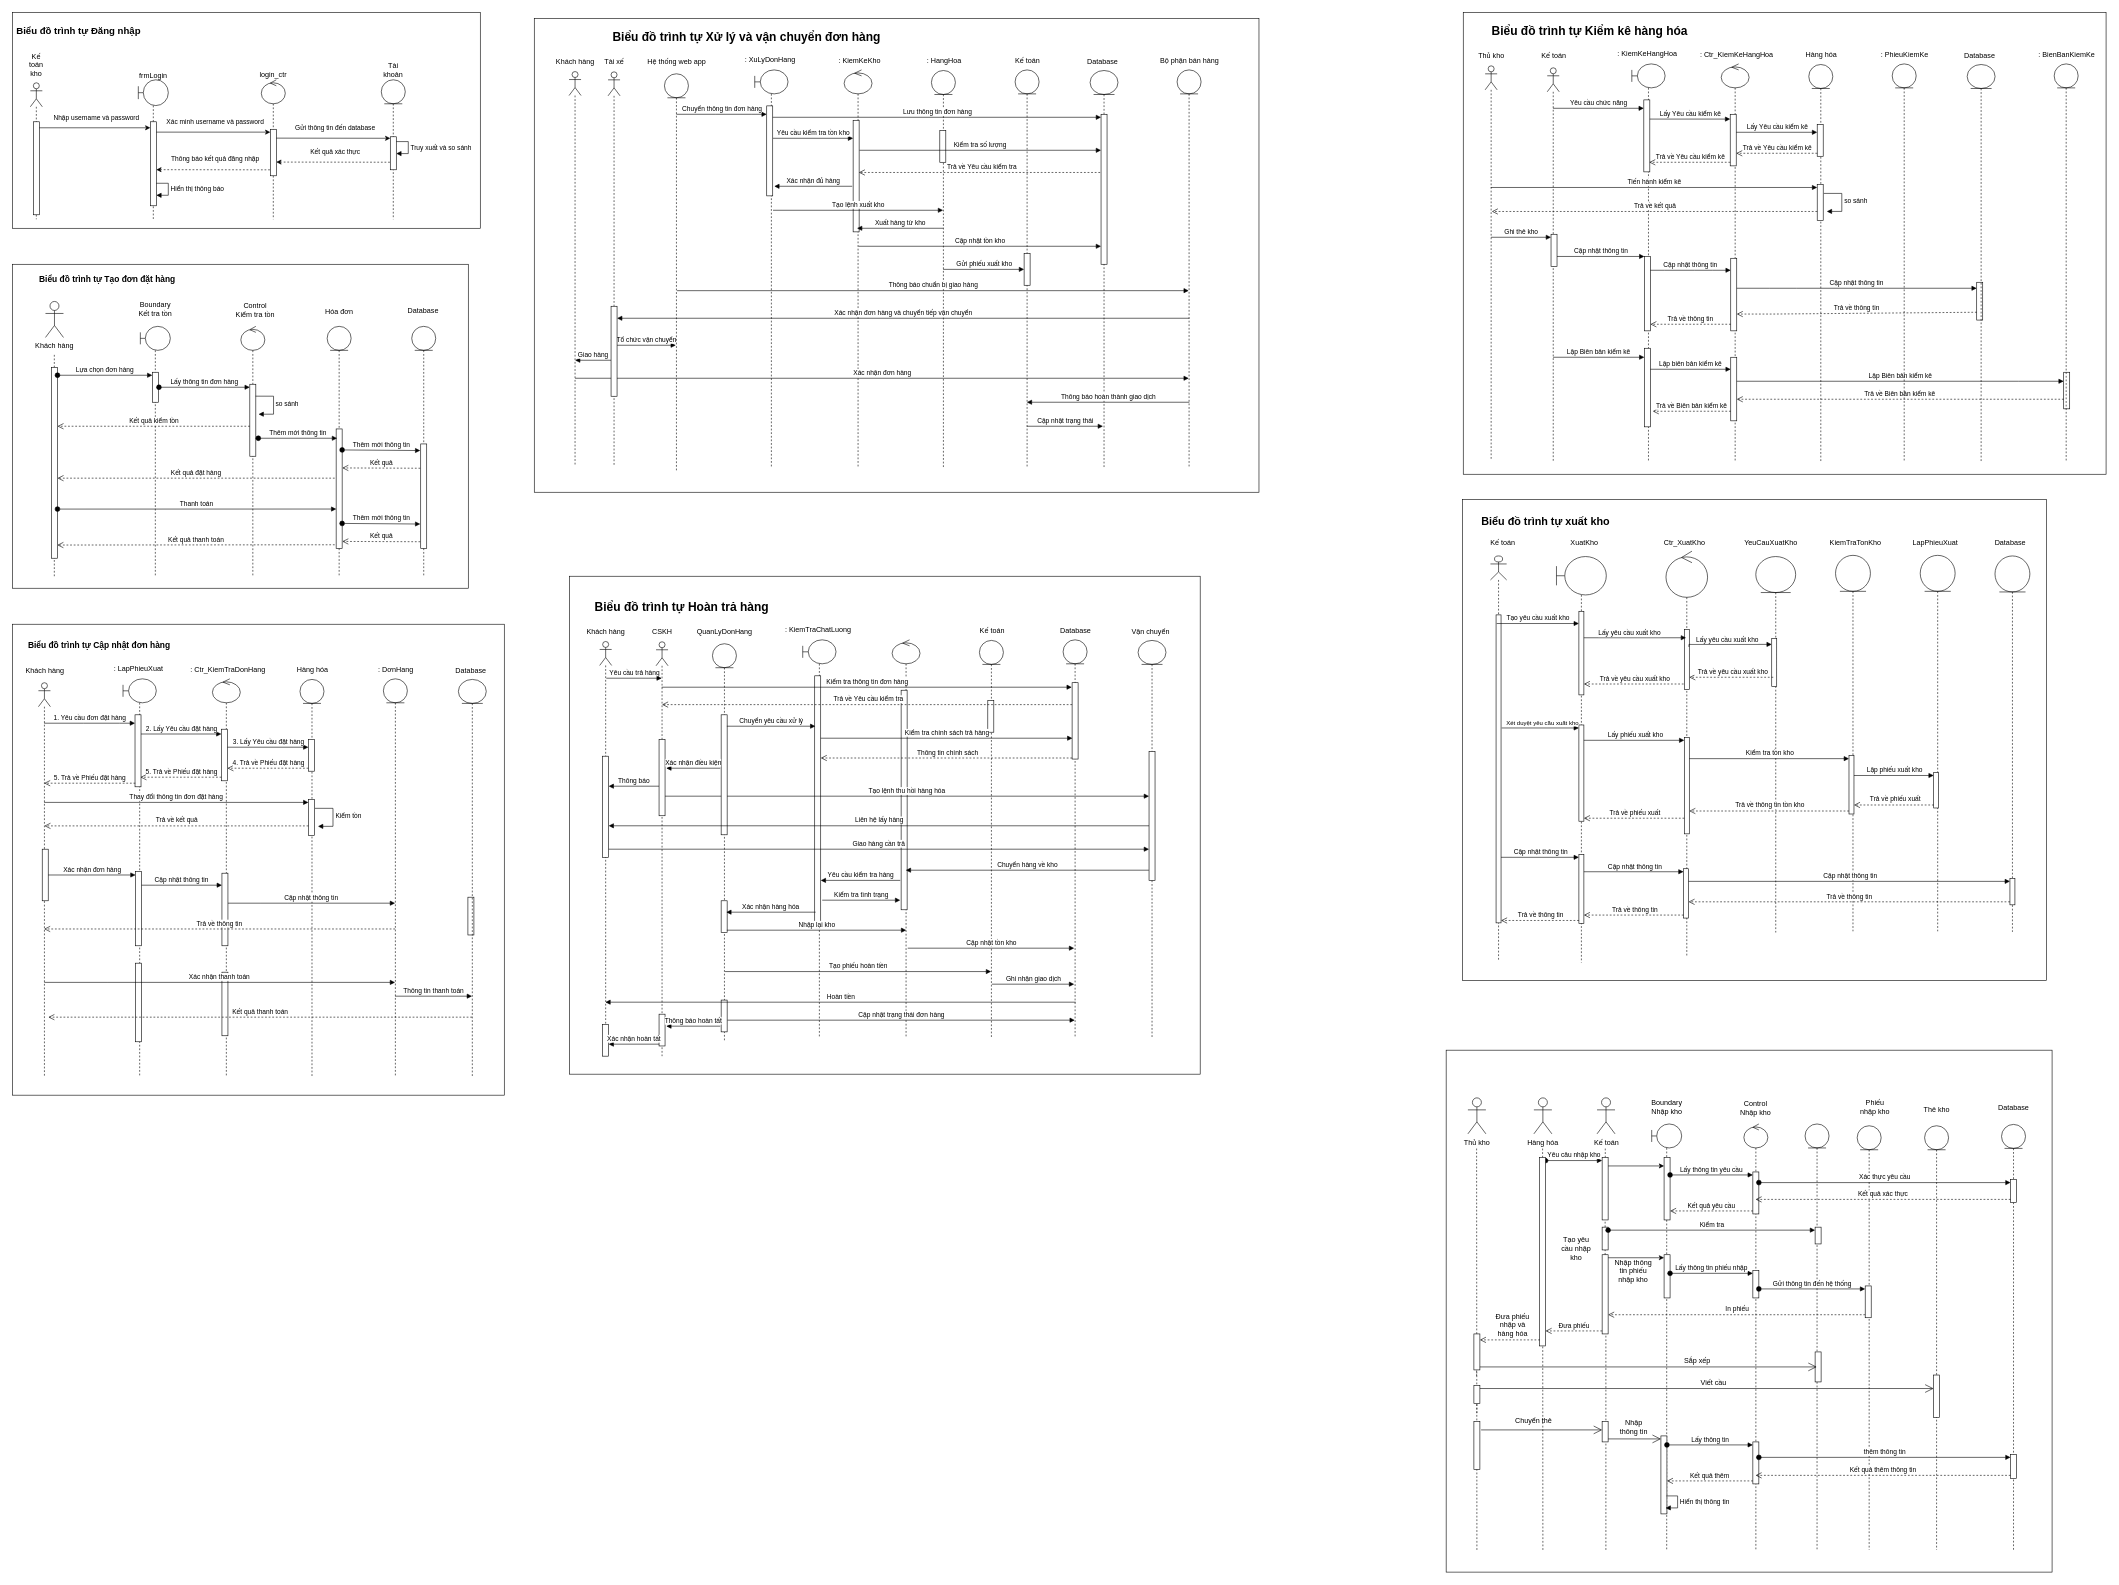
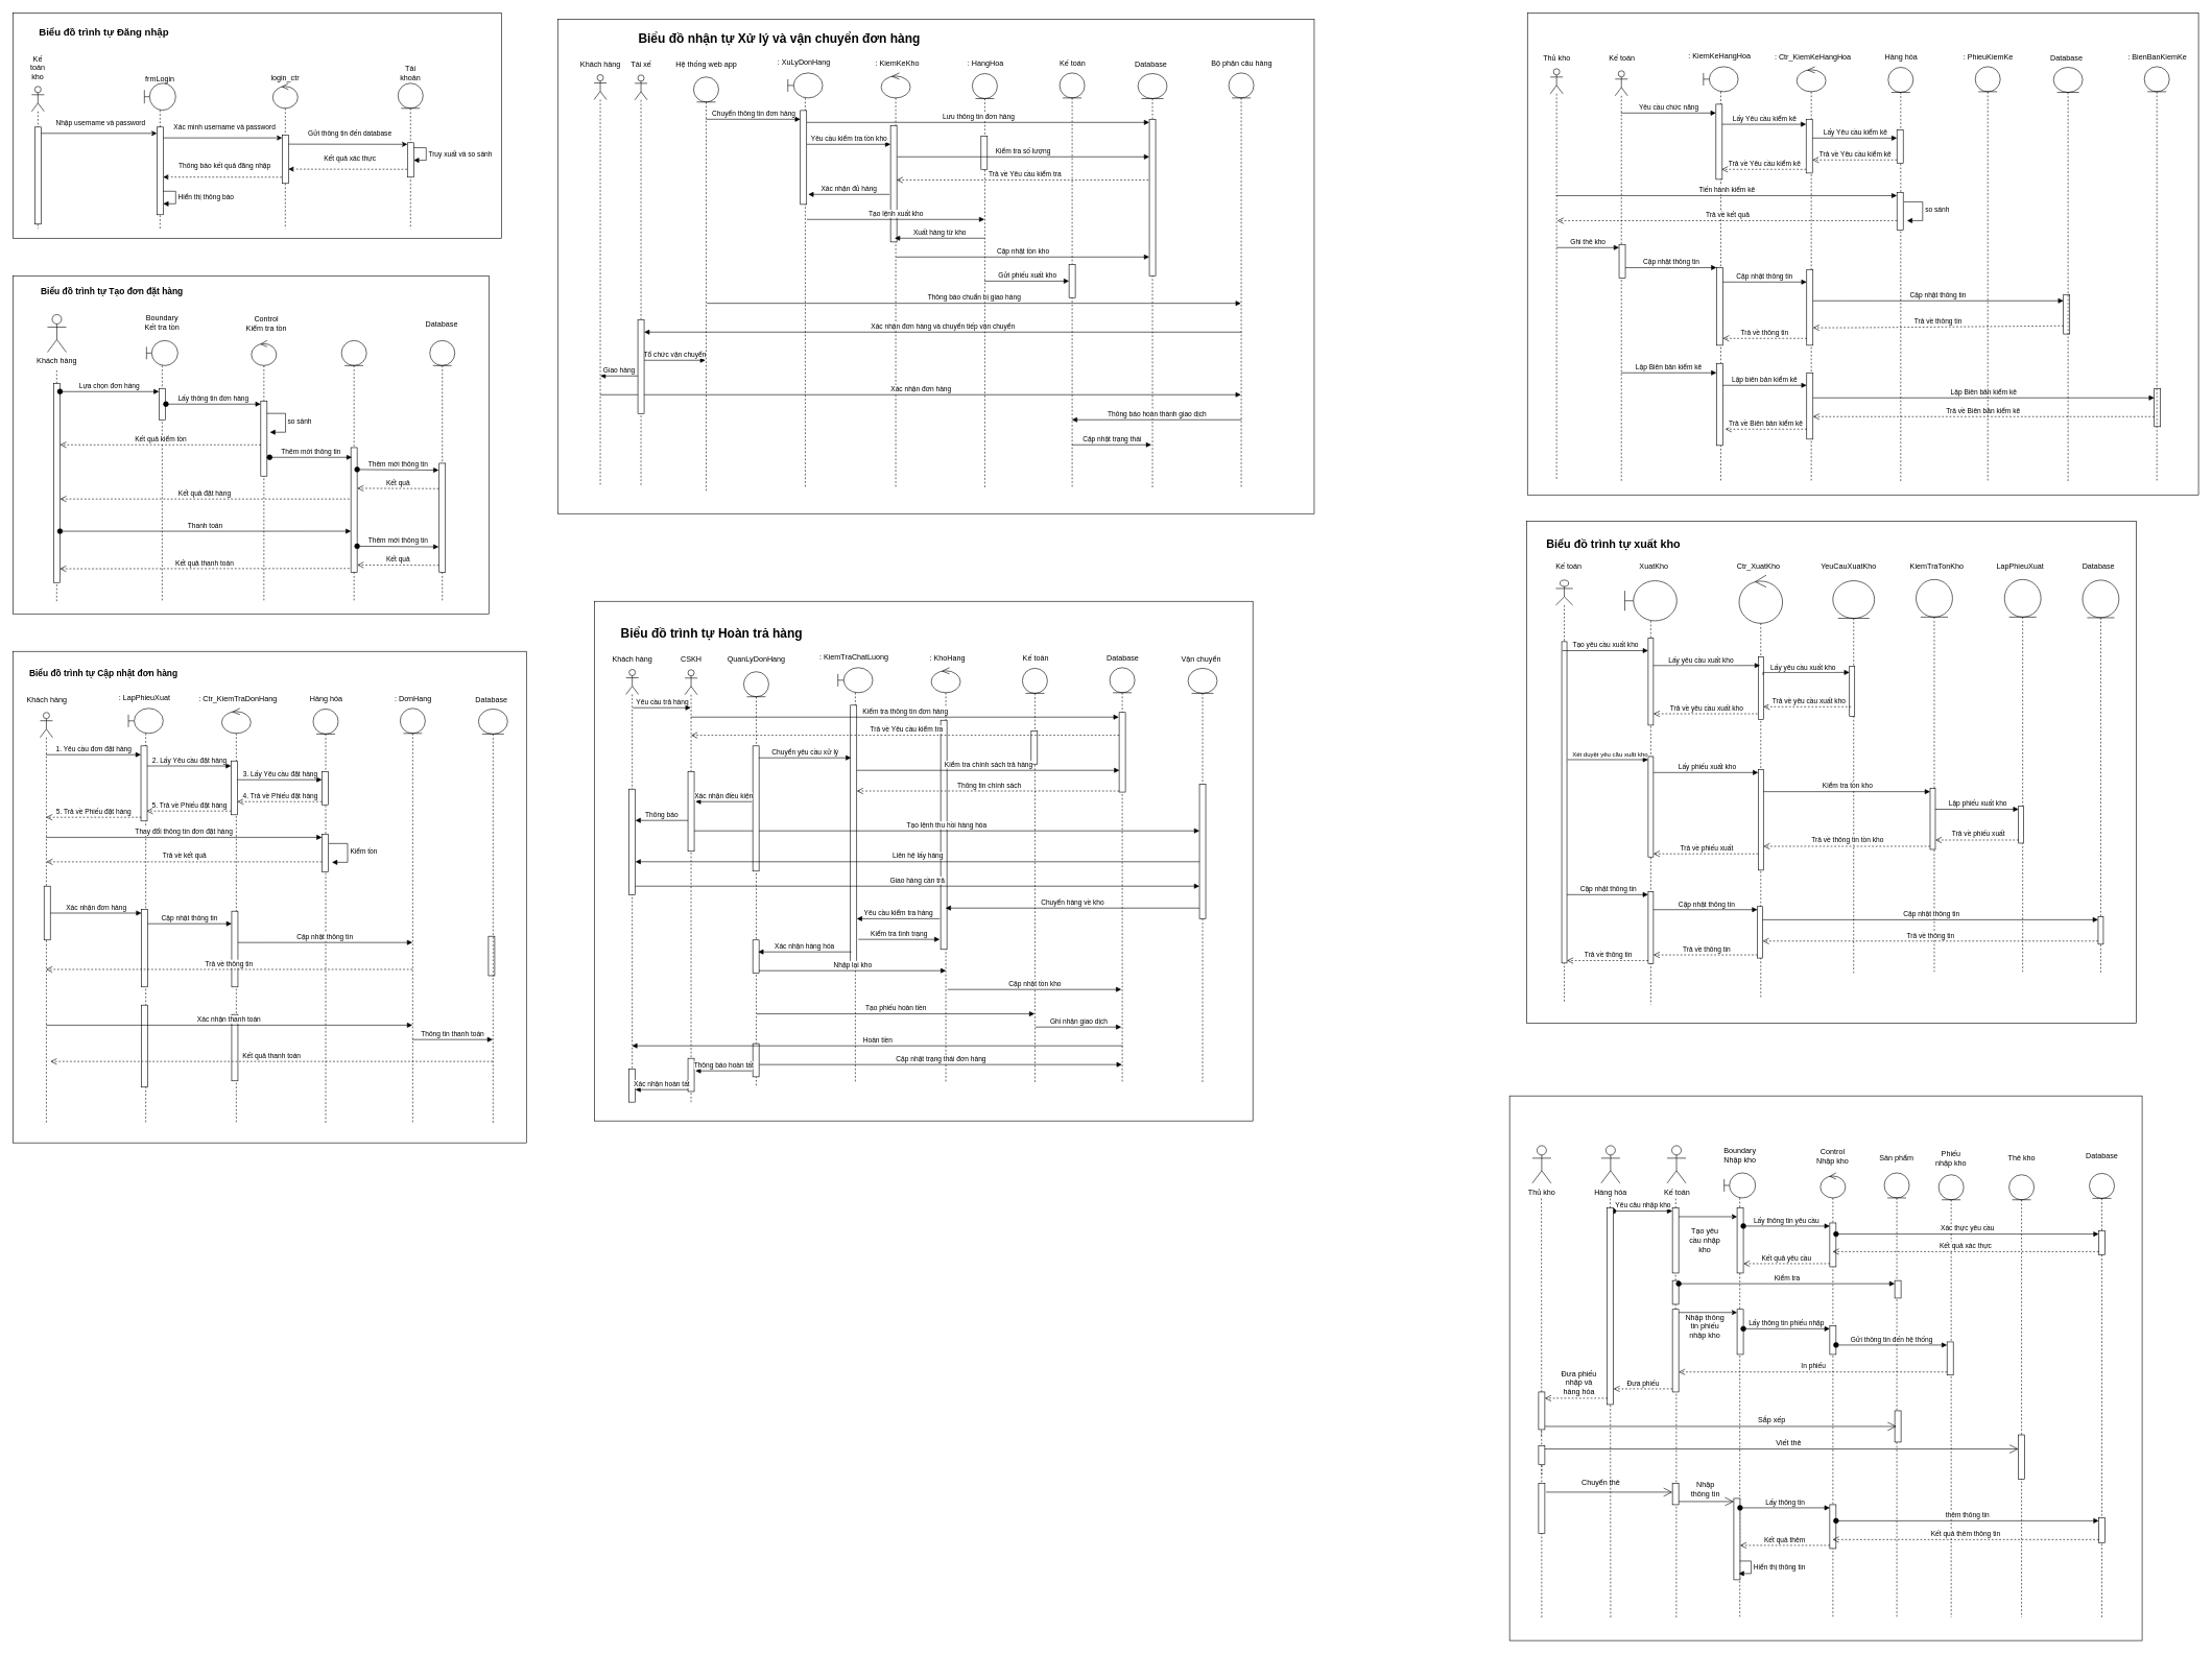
- <mxCell id="4" value="Biểu đồ trình tự Đăng nhập" style="text;html=1;strokeColor=none;fillColor=none;align=left;verticalAlign=middle;whiteSpace=wrap;rounded=0;labelBackgroundColor=none;fontSize=16;fontStyle=1" parent="2" vertex="1"><mxGeometry x="5" y="10" width="460" height="40" as="geometry" /></mxCell>
+ <mxCell id="4" value="Biểu đồ trình tự Đăng nhập" style="text;html=1;strokeColor=none;fillColor=none;align=left;verticalAlign=middle;whiteSpace=wrap;rounded=0;labelBackgroundColor=none;fontSize=16;fontStyle=1" parent="2" vertex="1"><mxGeometry x="40" y="10" width="460" height="40" as="geometry" /></mxCell>
- <mxCell id="274" value="&lt;font size=&quot;1&quot; style=&quot;&quot;&gt;&lt;b style=&quot;font-size: 20px;&quot;&gt;Biểu đồ trình tự Kiểm kê hàng hóa&lt;/b&gt;&lt;/font&gt;" style="text;html=1;strokeColor=none;fillColor=none;align=center;verticalAlign=middle;whiteSpace=wrap;rounded=0;" vertex="1" parent="238"><mxGeometry x="22.5" y="20" width="376.5" height="20" as="geometry" /></mxCell>
- <mxCell id="108" value="&lt;font size=&quot;1&quot; style=&quot;&quot;&gt;&lt;b style=&quot;font-size: 20px;&quot;&gt;Biểu đồ trình tự Xử lý và vận chuyển đơn hàng&lt;/b&gt;&lt;/font&gt;" style="text;html=1;strokeColor=none;fillColor=none;align=center;verticalAlign=middle;whiteSpace=wrap;rounded=0;" parent="92" vertex="1"><mxGeometry x="120" y="20" width="468" height="20" as="geometry" /></mxCell>
+ <mxCell id="108" value="&lt;font size=&quot;1&quot; style=&quot;&quot;&gt;&lt;b style=&quot;font-size: 20px;&quot;&gt;Biểu đồ nhận tự Xử lý và vận chuyển đơn hàng&lt;/b&gt;&lt;/font&gt;" style="text;html=1;strokeColor=none;fillColor=none;align=center;verticalAlign=middle;whiteSpace=wrap;rounded=0;" parent="92" vertex="1"><mxGeometry x="120" y="20" width="468" height="20" as="geometry" /></mxCell>
- <mxCell id="114" value="Bộ phận bán hàng" style="text;html=1;align=center;verticalAlign=middle;resizable=0;points=[];autosize=1;strokeColor=none;fillColor=none;" parent="92" vertex="1"><mxGeometry x="1031.5" y="56" width="120" height="30" as="geometry" /></mxCell>
+ <mxCell id="114" value="Bộ phận câu hàng" style="text;html=1;align=center;verticalAlign=middle;resizable=0;points=[];autosize=1;strokeColor=none;fillColor=none;" parent="92" vertex="1"><mxGeometry x="1031.5" y="56" width="120" height="30" as="geometry" /></mxCell>
- <mxCell id="32" value="Hóa đơn" style="text;html=1;strokeColor=none;fillColor=none;align=center;verticalAlign=middle;whiteSpace=wrap;rounded=0;" parent="21" vertex="1"><mxGeometry x="514.75" y="65" width="60" height="30" as="geometry" /></mxCell>
+ <mxCell id="145" value=": KhoHang" style="text;html=1;align=center;verticalAlign=middle;resizable=0;points=[];autosize=1;strokeColor=none;fillColor=none;" vertex="1" parent="136"><mxGeometry x="522.5" y="76" width="80" height="30" as="geometry" /></mxCell>
- <mxCell id="308" value="Phiếu nhập kho" style="text;html=1;strokeColor=none;fillColor=none;align=center;verticalAlign=middle;whiteSpace=wrap;rounded=0;" vertex="1" parent="287"><mxGeometry x="685.12" y="79.5" width="60" height="30" as="geometry" /></mxCell>
+ <mxCell id="308" value="Phiếu nhập kho" style="text;html=1;strokeColor=none;fillColor=none;align=center;verticalAlign=middle;whiteSpace=wrap;rounded=0;" vertex="1" parent="287"><mxGeometry x="675.12" y="84.5" width="60" height="30" as="geometry" /></mxCell>
+ <mxCell id="303" value="Sản phẩm" style="text;html=1;strokeColor=none;fillColor=none;align=center;verticalAlign=middle;whiteSpace=wrap;rounded=0;" vertex="1" parent="287"><mxGeometry x="588.25" y="89.5" width="60" height="20" as="geometry" /></mxCell>
- <mxCell id="319" value="Tạo yêu cầu nhập kho" style="text;html=1;strokeColor=none;fillColor=none;align=center;verticalAlign=middle;whiteSpace=wrap;rounded=0;" vertex="1" parent="287"><mxGeometry x="186.5" y="316" width="60" height="30" as="geometry" /></mxCell>
+ <mxCell id="319" value="Tạo yêu cầu nhập kho" style="text;html=1;strokeColor=none;fillColor=none;align=center;verticalAlign=middle;whiteSpace=wrap;rounded=0;" vertex="1" parent="287"><mxGeometry x="281.5" y="216" width="60" height="30" as="geometry" /></mxCell>
- <mxCell id="348" value="Viết cầu" style="text;html=1;strokeColor=none;fillColor=none;align=center;verticalAlign=middle;whiteSpace=wrap;rounded=0;" vertex="1" parent="287"><mxGeometry x="416.25" y="539" width="60" height="30" as="geometry" /></mxCell>
+ <mxCell id="348" value="Viết thẻ" style="text;html=1;strokeColor=none;fillColor=none;align=center;verticalAlign=middle;whiteSpace=wrap;rounded=0;" vertex="1" parent="287"><mxGeometry x="416.25" y="539" width="60" height="30" as="geometry" /></mxCell>
